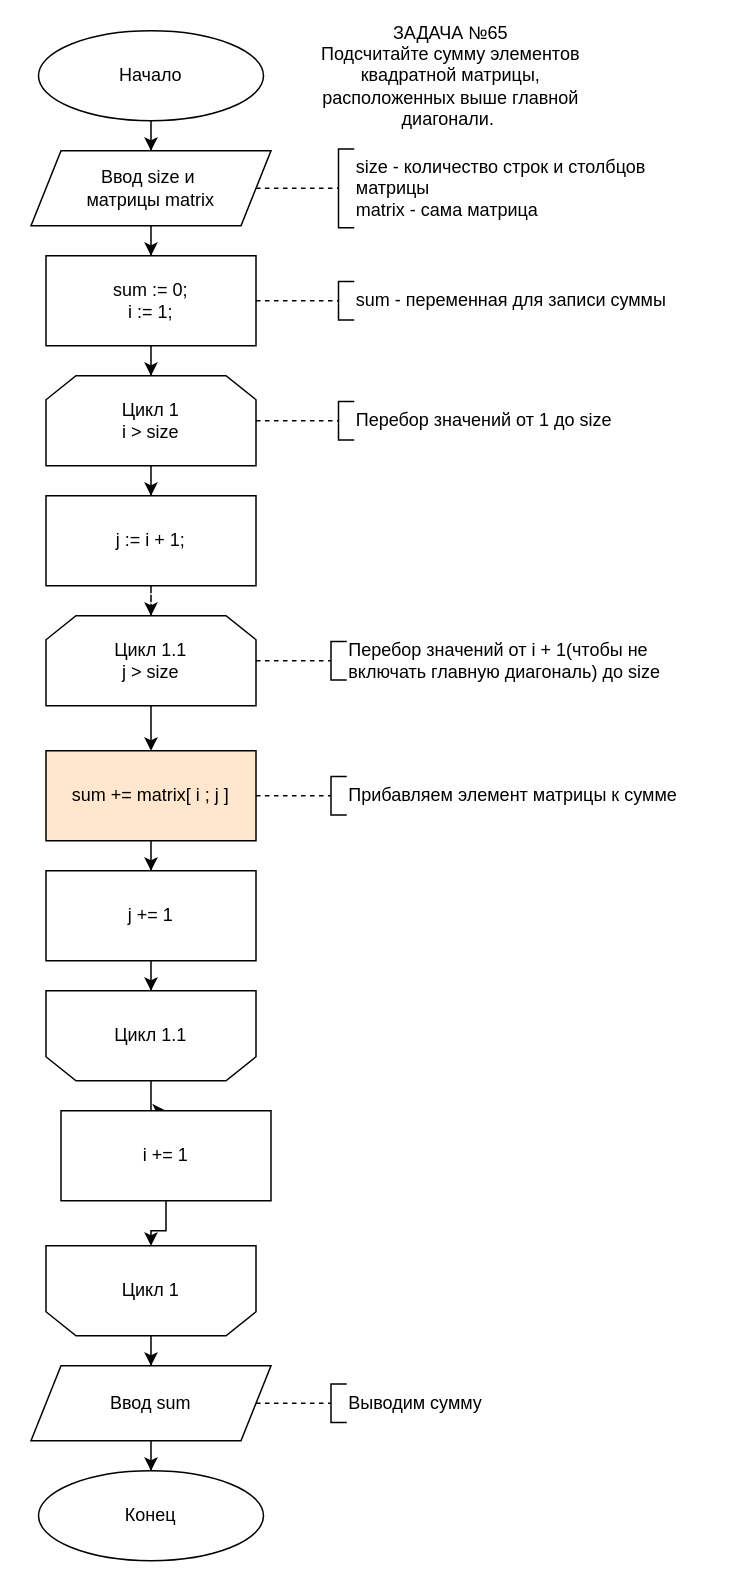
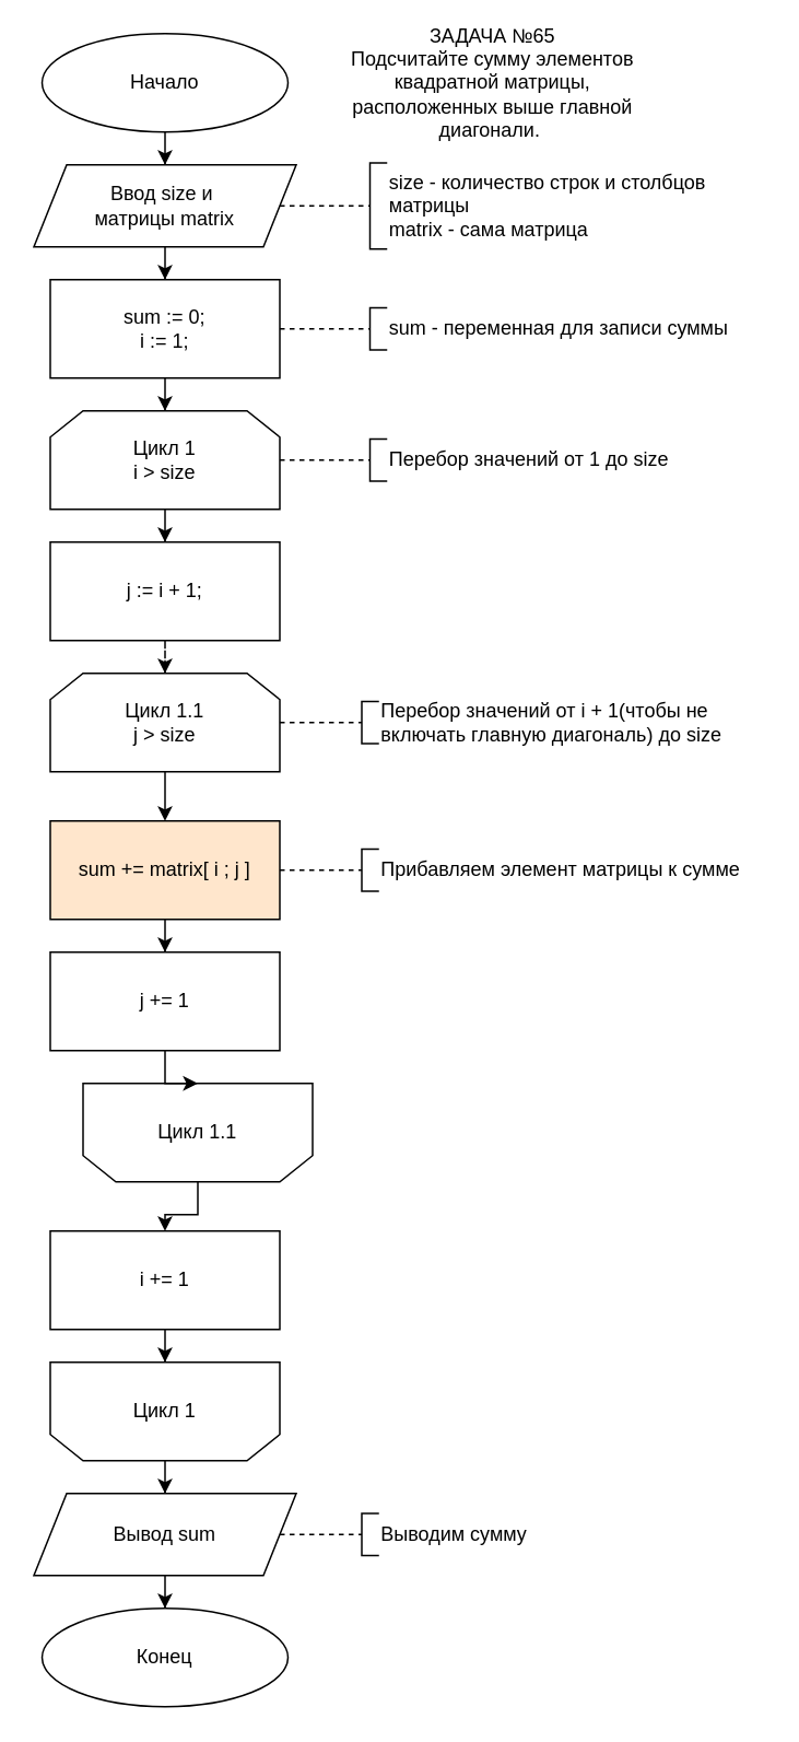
- <mxCell id="16" value="Цикл 1.1" style="shape=loopLimit;whiteSpace=wrap;html=1;direction=west;" parent="1" vertex="1"><mxGeometry x="30" y="660" width="140" height="60" as="geometry" /></mxCell>
+ <mxCell id="16" value="Цикл 1.1" style="shape=loopLimit;whiteSpace=wrap;html=1;direction=west;" parent="1" vertex="1"><mxGeometry x="50" y="660" width="140" height="60" as="geometry" /></mxCell>
- <mxCell id="41" value="i += 1" style="rounded=0;whiteSpace=wrap;html=1;" parent="1" vertex="1"><mxGeometry x="40" y="740" width="140" height="60" as="geometry" /></mxCell>
+ <mxCell id="41" value="i += 1" style="rounded=0;whiteSpace=wrap;html=1;" parent="1" vertex="1"><mxGeometry x="30" y="750" width="140" height="60" as="geometry" /></mxCell>
- <mxCell id="22" value="Ввод sum" style="shape=parallelogram;perimeter=parallelogramPerimeter;whiteSpace=wrap;html=1;fixedSize=1;" parent="1" vertex="1"><mxGeometry x="20" y="910" width="160" height="50" as="geometry" /></mxCell>
+ <mxCell id="22" value="Вывод sum" style="shape=parallelogram;perimeter=parallelogramPerimeter;whiteSpace=wrap;html=1;fixedSize=1;" parent="1" vertex="1"><mxGeometry x="20" y="910" width="160" height="50" as="geometry" /></mxCell>
